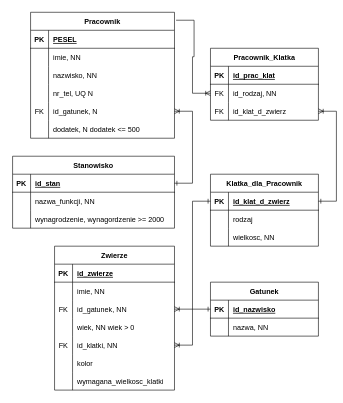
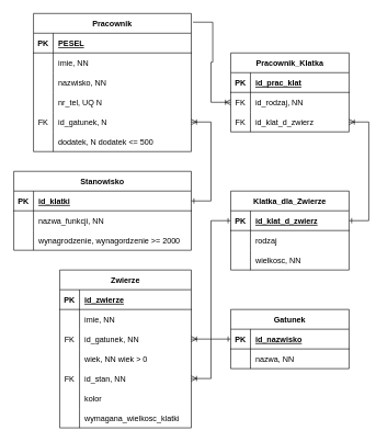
- <mxCell id="24" value="id_stan" style="shape=partialRectangle;connectable=0;fillColor=none;top=0;left=0;bottom=0;right=0;align=left;spacingLeft=6;fontStyle=5;overflow=hidden;" vertex="1" parent="22"><mxGeometry x="30" width="240" height="30" as="geometry"><mxRectangle width="240" height="30" as="alternateBounds" /></mxGeometry></mxCell>
+ <mxCell id="24" value="id_klatki" style="shape=partialRectangle;connectable=0;fillColor=none;top=0;left=0;bottom=0;right=0;align=left;spacingLeft=6;fontStyle=5;overflow=hidden;" vertex="1" parent="22"><mxGeometry x="30" width="240" height="30" as="geometry"><mxRectangle width="240" height="30" as="alternateBounds" /></mxGeometry></mxCell>
- <mxCell id="60" value="Klatka_dla_Pracownik" style="shape=table;startSize=30;container=1;collapsible=1;childLayout=tableLayout;fixedRows=1;rowLines=0;fontStyle=1;align=center;resizeLast=1;" vertex="1" parent="1"><mxGeometry x="350" y="290" width="180" height="120" as="geometry" /></mxCell>
+ <mxCell id="60" value="Klatka_dla_Zwierze" style="shape=table;startSize=30;container=1;collapsible=1;childLayout=tableLayout;fixedRows=1;rowLines=0;fontStyle=1;align=center;resizeLast=1;" vertex="1" parent="1"><mxGeometry x="350" y="290" width="180" height="120" as="geometry" /></mxCell>
- <mxCell id="46" value="id_klatki, NN" style="shape=partialRectangle;connectable=0;fillColor=none;top=0;left=0;bottom=0;right=0;align=left;spacingLeft=6;overflow=hidden;" vertex="1" parent="44"><mxGeometry x="30" width="170" height="30" as="geometry"><mxRectangle width="170" height="30" as="alternateBounds" /></mxGeometry></mxCell>
+ <mxCell id="46" value="id_stan, NN" style="shape=partialRectangle;connectable=0;fillColor=none;top=0;left=0;bottom=0;right=0;align=left;spacingLeft=6;overflow=hidden;" vertex="1" parent="44"><mxGeometry x="30" width="170" height="30" as="geometry"><mxRectangle width="170" height="30" as="alternateBounds" /></mxGeometry></mxCell>
